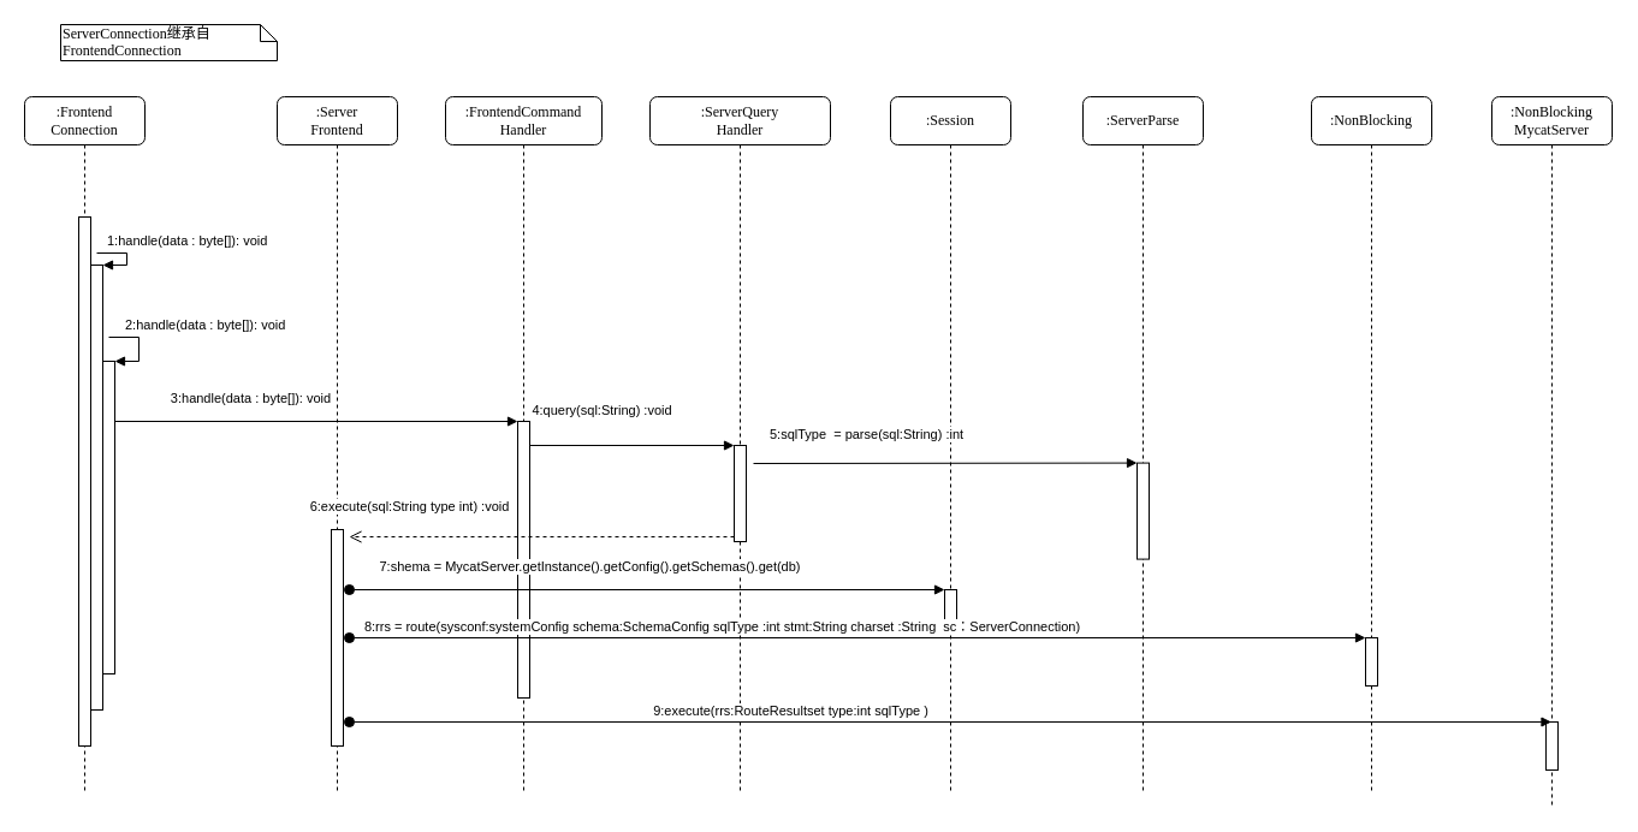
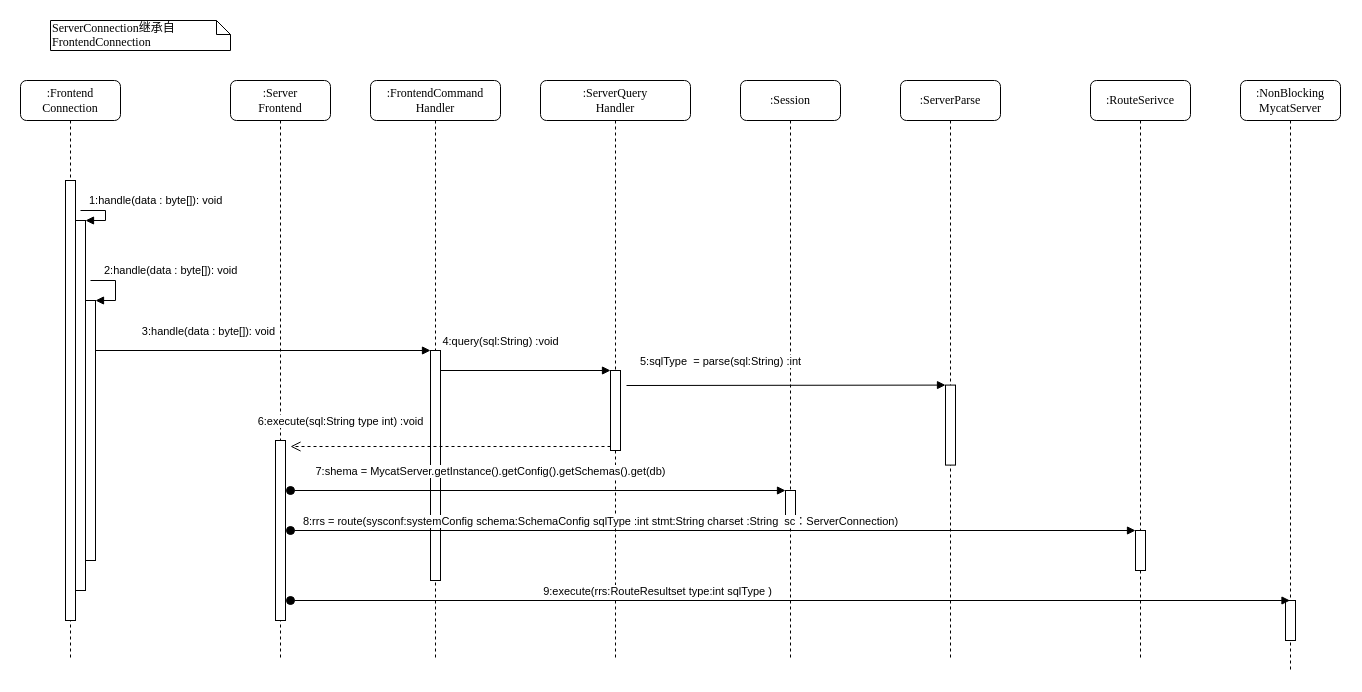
- <mxCell id="12" value=":NonBlocking" style="shape=umlLifeline;perimeter=lifelinePerimeter;whiteSpace=wrap;html=1;container=1;collapsible=0;recursiveResize=0;outlineConnect=0;rounded=1;shadow=0;comic=0;labelBackgroundColor=none;strokeWidth=1;fontFamily=Verdana;fontSize=12;align=center;" parent="1" vertex="1"><mxGeometry x="1090" y="80" width="100" height="580" as="geometry" /></mxCell>
+ <mxCell id="12" value=":RouteSerivce" style="shape=umlLifeline;perimeter=lifelinePerimeter;whiteSpace=wrap;html=1;container=1;collapsible=0;recursiveResize=0;outlineConnect=0;rounded=1;shadow=0;comic=0;labelBackgroundColor=none;strokeWidth=1;fontFamily=Verdana;fontSize=12;align=center;" parent="1" vertex="1"><mxGeometry x="1090" y="80" width="100" height="580" as="geometry" /></mxCell>
